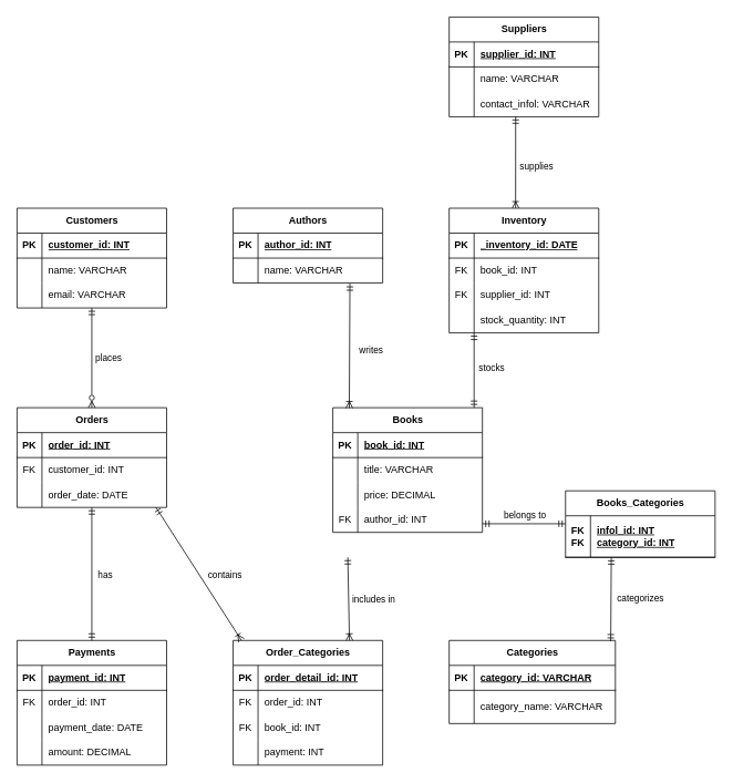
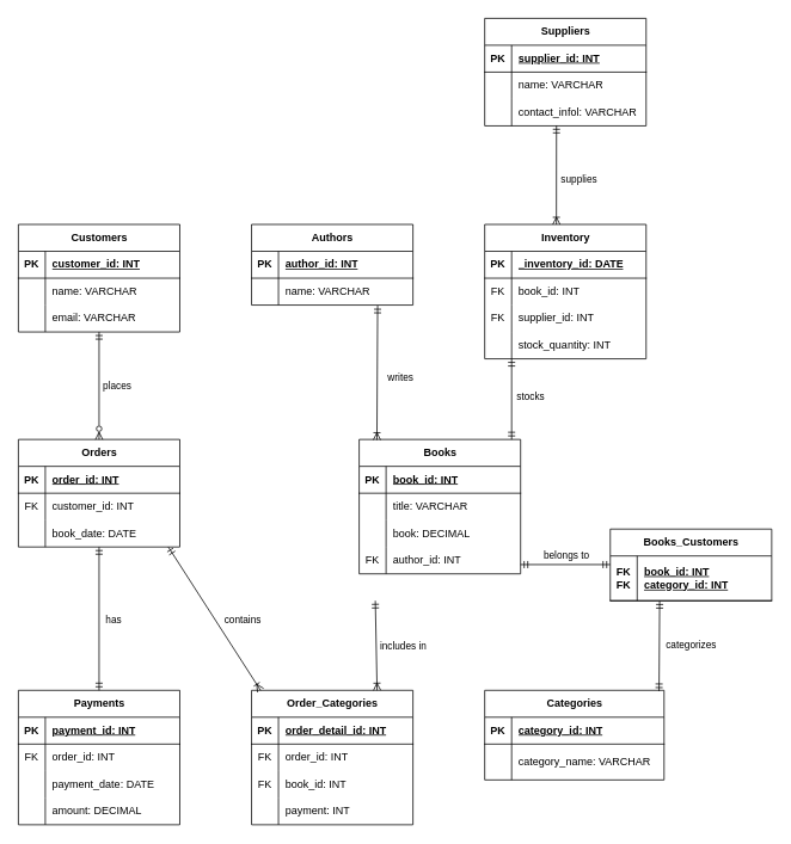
- <mxCell id="28" value="order_date: DATE" style="shape=partialRectangle;connectable=0;fillColor=none;top=0;left=0;bottom=0;right=0;align=left;spacingLeft=6;overflow=hidden;whiteSpace=wrap;html=1;" vertex="1" parent="26"><mxGeometry x="30" width="150" height="30" as="geometry"><mxRectangle width="150" height="30" as="alternateBounds" /></mxGeometry></mxCell>
+ <mxCell id="28" value="book_date: DATE" style="shape=partialRectangle;connectable=0;fillColor=none;top=0;left=0;bottom=0;right=0;align=left;spacingLeft=6;overflow=hidden;whiteSpace=wrap;html=1;" vertex="1" parent="26"><mxGeometry x="30" width="150" height="30" as="geometry"><mxRectangle width="150" height="30" as="alternateBounds" /></mxGeometry></mxCell>
- <mxCell id="64" value="price: DECIMAL" style="shape=partialRectangle;connectable=0;fillColor=none;top=0;left=0;bottom=0;right=0;align=left;spacingLeft=6;overflow=hidden;whiteSpace=wrap;html=1;" vertex="1" parent="62"><mxGeometry x="30" width="150" height="30" as="geometry"><mxRectangle width="150" height="30" as="alternateBounds" /></mxGeometry></mxCell>
+ <mxCell id="64" value="book: DECIMAL" style="shape=partialRectangle;connectable=0;fillColor=none;top=0;left=0;bottom=0;right=0;align=left;spacingLeft=6;overflow=hidden;whiteSpace=wrap;html=1;" vertex="1" parent="62"><mxGeometry x="30" width="150" height="30" as="geometry"><mxRectangle width="150" height="30" as="alternateBounds" /></mxGeometry></mxCell>
- <mxCell id="98" value="Books_Categories" style="shape=table;startSize=30;container=1;collapsible=1;childLayout=tableLayout;fixedRows=1;rowLines=0;fontStyle=1;align=center;resizeLast=1;html=1;" vertex="1" parent="1"><mxGeometry x="680" y="590" width="180" height="80" as="geometry" /></mxCell>
+ <mxCell id="98" value="Books_Customers" style="shape=table;startSize=30;container=1;collapsible=1;childLayout=tableLayout;fixedRows=1;rowLines=0;fontStyle=1;align=center;resizeLast=1;html=1;" vertex="1" parent="1"><mxGeometry x="680" y="590" width="180" height="80" as="geometry" /></mxCell>
- <mxCell id="101" value="infol_id: INT&lt;div&gt;&lt;div&gt;category_id: INT&lt;/div&gt;&lt;/div&gt;" style="shape=partialRectangle;connectable=0;fillColor=none;top=0;left=0;bottom=0;right=0;align=left;spacingLeft=6;fontStyle=5;overflow=hidden;whiteSpace=wrap;html=1;" vertex="1" parent="99"><mxGeometry x="30" width="150" height="50" as="geometry"><mxRectangle width="150" height="50" as="alternateBounds" /></mxGeometry></mxCell>
+ <mxCell id="101" value="book_id: INT&lt;div&gt;&lt;div&gt;category_id: INT&lt;/div&gt;&lt;/div&gt;" style="shape=partialRectangle;connectable=0;fillColor=none;top=0;left=0;bottom=0;right=0;align=left;spacingLeft=6;fontStyle=5;overflow=hidden;whiteSpace=wrap;html=1;" vertex="1" parent="99"><mxGeometry x="30" width="150" height="50" as="geometry"><mxRectangle width="150" height="50" as="alternateBounds" /></mxGeometry></mxCell>
- <mxCell id="71" value="category_id: VARCHAR" style="shape=partialRectangle;connectable=0;fillColor=none;top=0;left=0;bottom=0;right=0;align=left;spacingLeft=6;fontStyle=5;overflow=hidden;whiteSpace=wrap;html=1;" vertex="1" parent="69"><mxGeometry x="30" width="170" height="30" as="geometry"><mxRectangle width="170" height="30" as="alternateBounds" /></mxGeometry></mxCell>
+ <mxCell id="71" value="category_id: INT" style="shape=partialRectangle;connectable=0;fillColor=none;top=0;left=0;bottom=0;right=0;align=left;spacingLeft=6;fontStyle=5;overflow=hidden;whiteSpace=wrap;html=1;" vertex="1" parent="69"><mxGeometry x="30" width="170" height="30" as="geometry"><mxRectangle width="170" height="30" as="alternateBounds" /></mxGeometry></mxCell>
